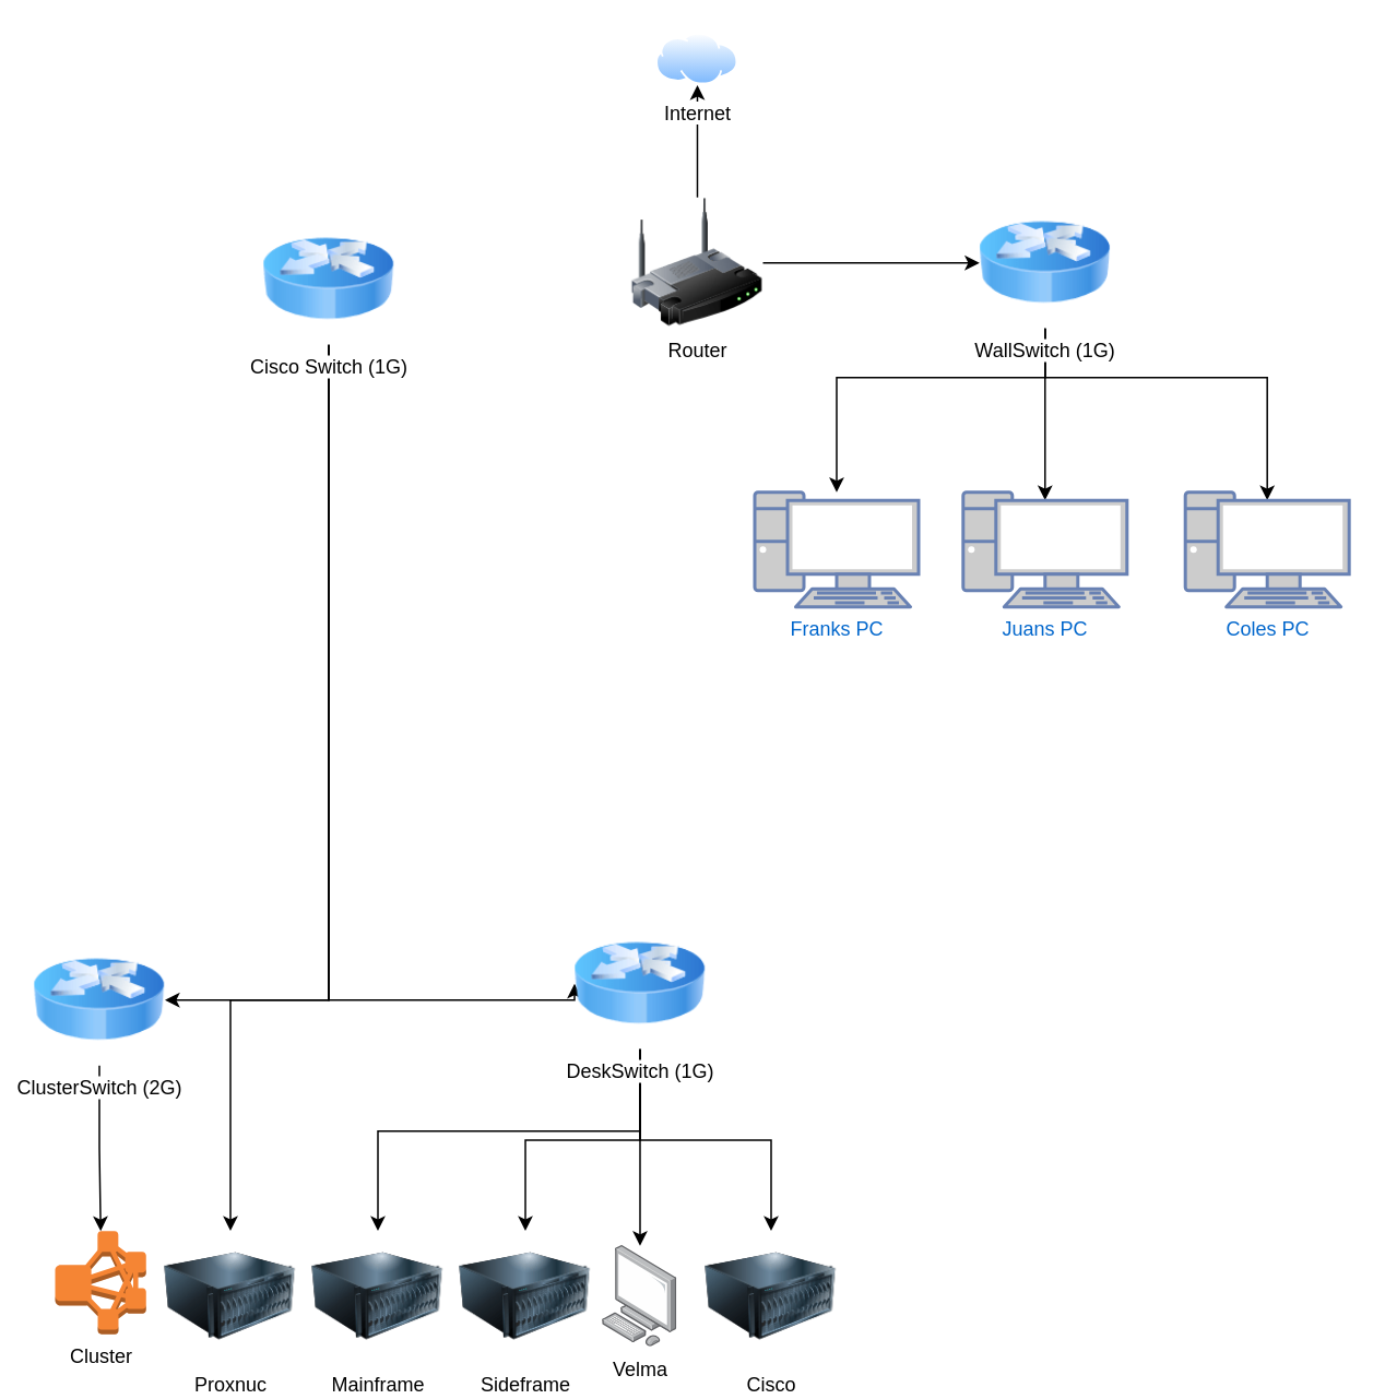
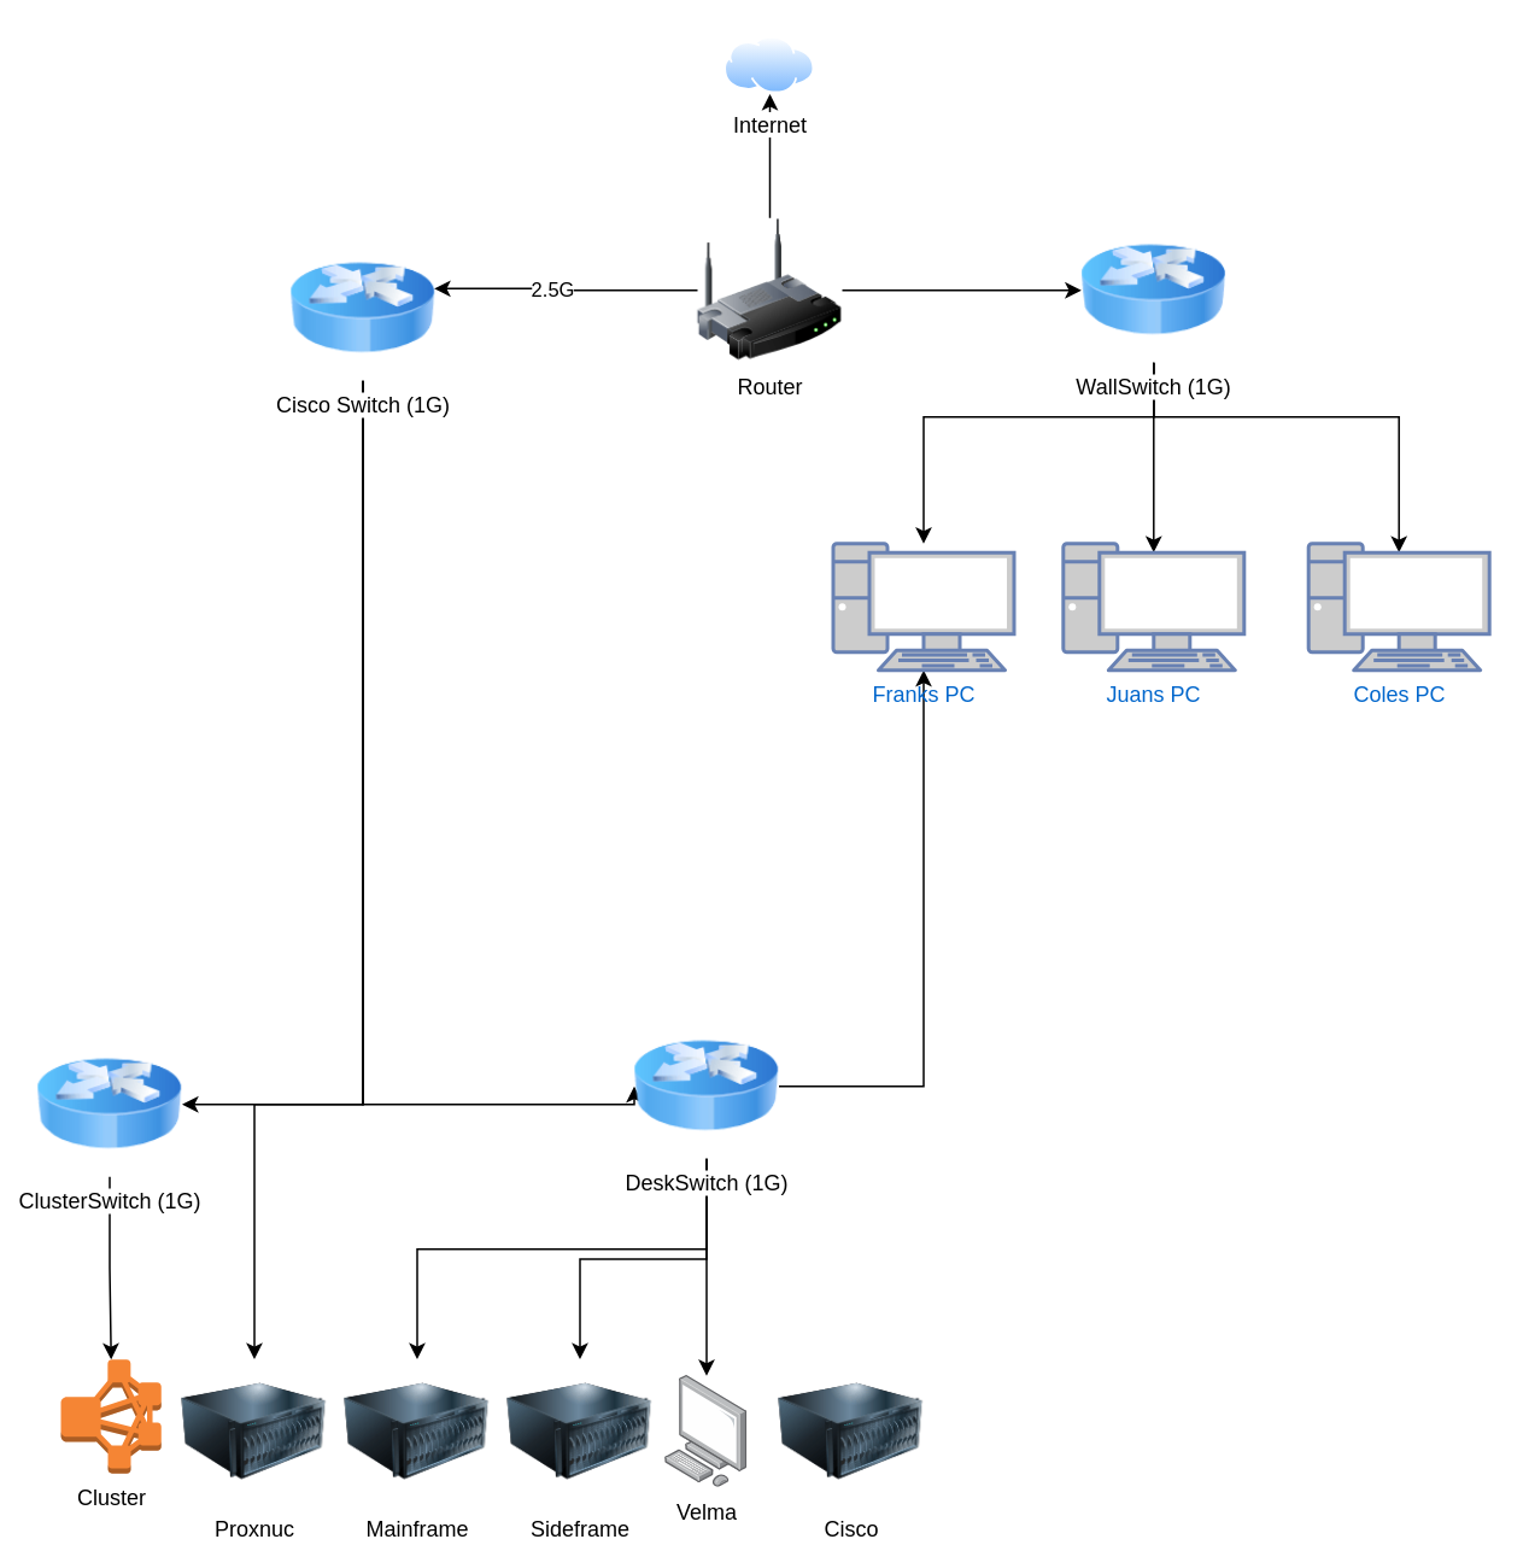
+ <mxCell id="3" style="edgeStyle=orthogonalEdgeStyle;rounded=0;orthogonalLoop=1;jettySize=auto;html=1;entryX=0.992;entryY=0.363;entryDx=0;entryDy=0;entryPerimeter=0;" edge="1" parent="1" source="6" target="14"><mxGeometry relative="1" as="geometry" /></mxCell>
+ <mxCell id="4" value="2.5G" style="edgeLabel;html=1;align=center;verticalAlign=middle;resizable=0;points=[];" vertex="1" connectable="0" parent="3"><mxGeometry x="0.118" relative="1" as="geometry"><mxPoint as="offset" /></mxGeometry></mxCell>
- <mxCell id="16" value="ClusterSwitch (2G)" style="image;html=1;image=img/lib/clip_art/networking/Router_Icon_128x128.png" parent="1" vertex="1"><mxGeometry x="20" y="570" width="80" height="80" as="geometry" /></mxCell>
+ <mxCell id="16" value="ClusterSwitch (1G)" style="image;html=1;image=img/lib/clip_art/networking/Router_Icon_128x128.png" parent="1" vertex="1"><mxGeometry x="20" y="570" width="80" height="80" as="geometry" /></mxCell>
- <mxCell id="19" style="edgeStyle=orthogonalEdgeStyle;rounded=0;orthogonalLoop=1;jettySize=auto;html=1;" parent="1" source="21" target="25" edge="1"><mxGeometry relative="1" as="geometry" /></mxCell>
+ <mxCell id="19" style="edgeStyle=orthogonalEdgeStyle;rounded=0;orthogonalLoop=1;jettySize=auto;html=1;" parent="1" source="21" target="31" edge="1"><mxGeometry relative="1" as="geometry" /></mxCell>
